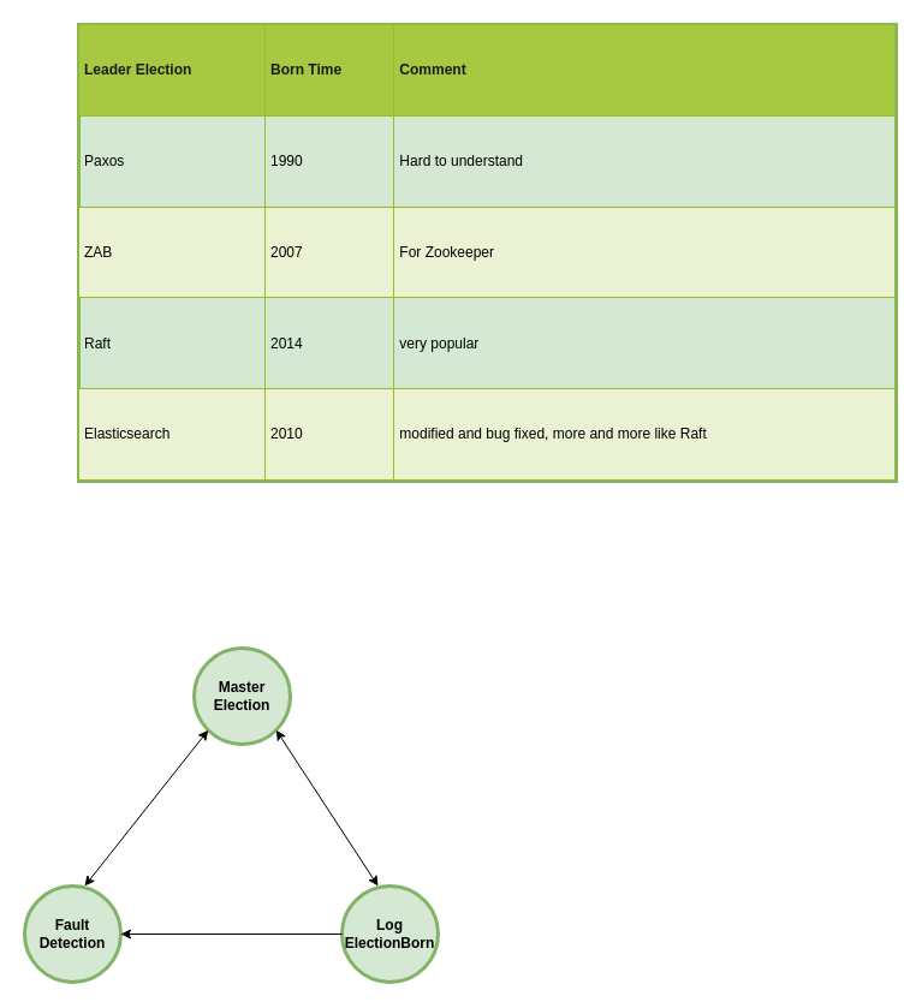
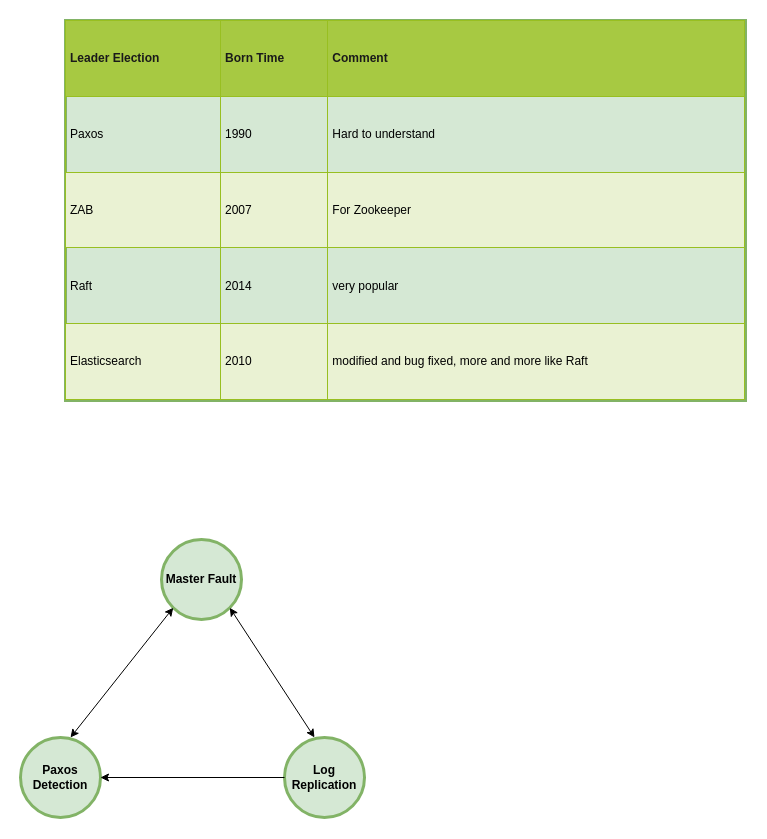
- <mxCell id="4" value="&lt;b&gt;Master Election&lt;/b&gt;" style="ellipse;whiteSpace=wrap;html=1;aspect=fixed;fillColor=#d5e8d4;strokeColor=#82b366;strokeWidth=3;" vertex="1" parent="1"><mxGeometry x="161" y="539" width="80" height="80" as="geometry" /></mxCell>
+ <mxCell id="4" value="&lt;b&gt;Master Fault&lt;/b&gt;" style="ellipse;whiteSpace=wrap;html=1;aspect=fixed;fillColor=#d5e8d4;strokeColor=#82b366;strokeWidth=3;" vertex="1" parent="1"><mxGeometry x="161" y="539" width="80" height="80" as="geometry" /></mxCell>
- <mxCell id="3" value="&lt;b&gt;Fault Detection&lt;/b&gt;" style="ellipse;whiteSpace=wrap;html=1;aspect=fixed;fillColor=#d5e8d4;strokeColor=#82b366;strokeWidth=3;" vertex="1" parent="1"><mxGeometry x="20" y="737" width="80" height="80" as="geometry" /></mxCell>
+ <mxCell id="3" value="&lt;b&gt;Paxos Detection&lt;/b&gt;" style="ellipse;whiteSpace=wrap;html=1;aspect=fixed;fillColor=#d5e8d4;strokeColor=#82b366;strokeWidth=3;" vertex="1" parent="1"><mxGeometry x="20" y="737" width="80" height="80" as="geometry" /></mxCell>
- <mxCell id="5" value="&lt;b&gt;Log ElectionBorn&lt;/b&gt;" style="ellipse;whiteSpace=wrap;html=1;aspect=fixed;fillColor=#d5e8d4;strokeColor=#82b366;strokeWidth=3;" vertex="1" parent="1"><mxGeometry x="284" y="737" width="80" height="80" as="geometry" /></mxCell>
+ <mxCell id="5" value="&lt;b&gt;Log Replication&lt;/b&gt;" style="ellipse;whiteSpace=wrap;html=1;aspect=fixed;fillColor=#d5e8d4;strokeColor=#82b366;strokeWidth=3;" vertex="1" parent="1"><mxGeometry x="284" y="737" width="80" height="80" as="geometry" /></mxCell>
